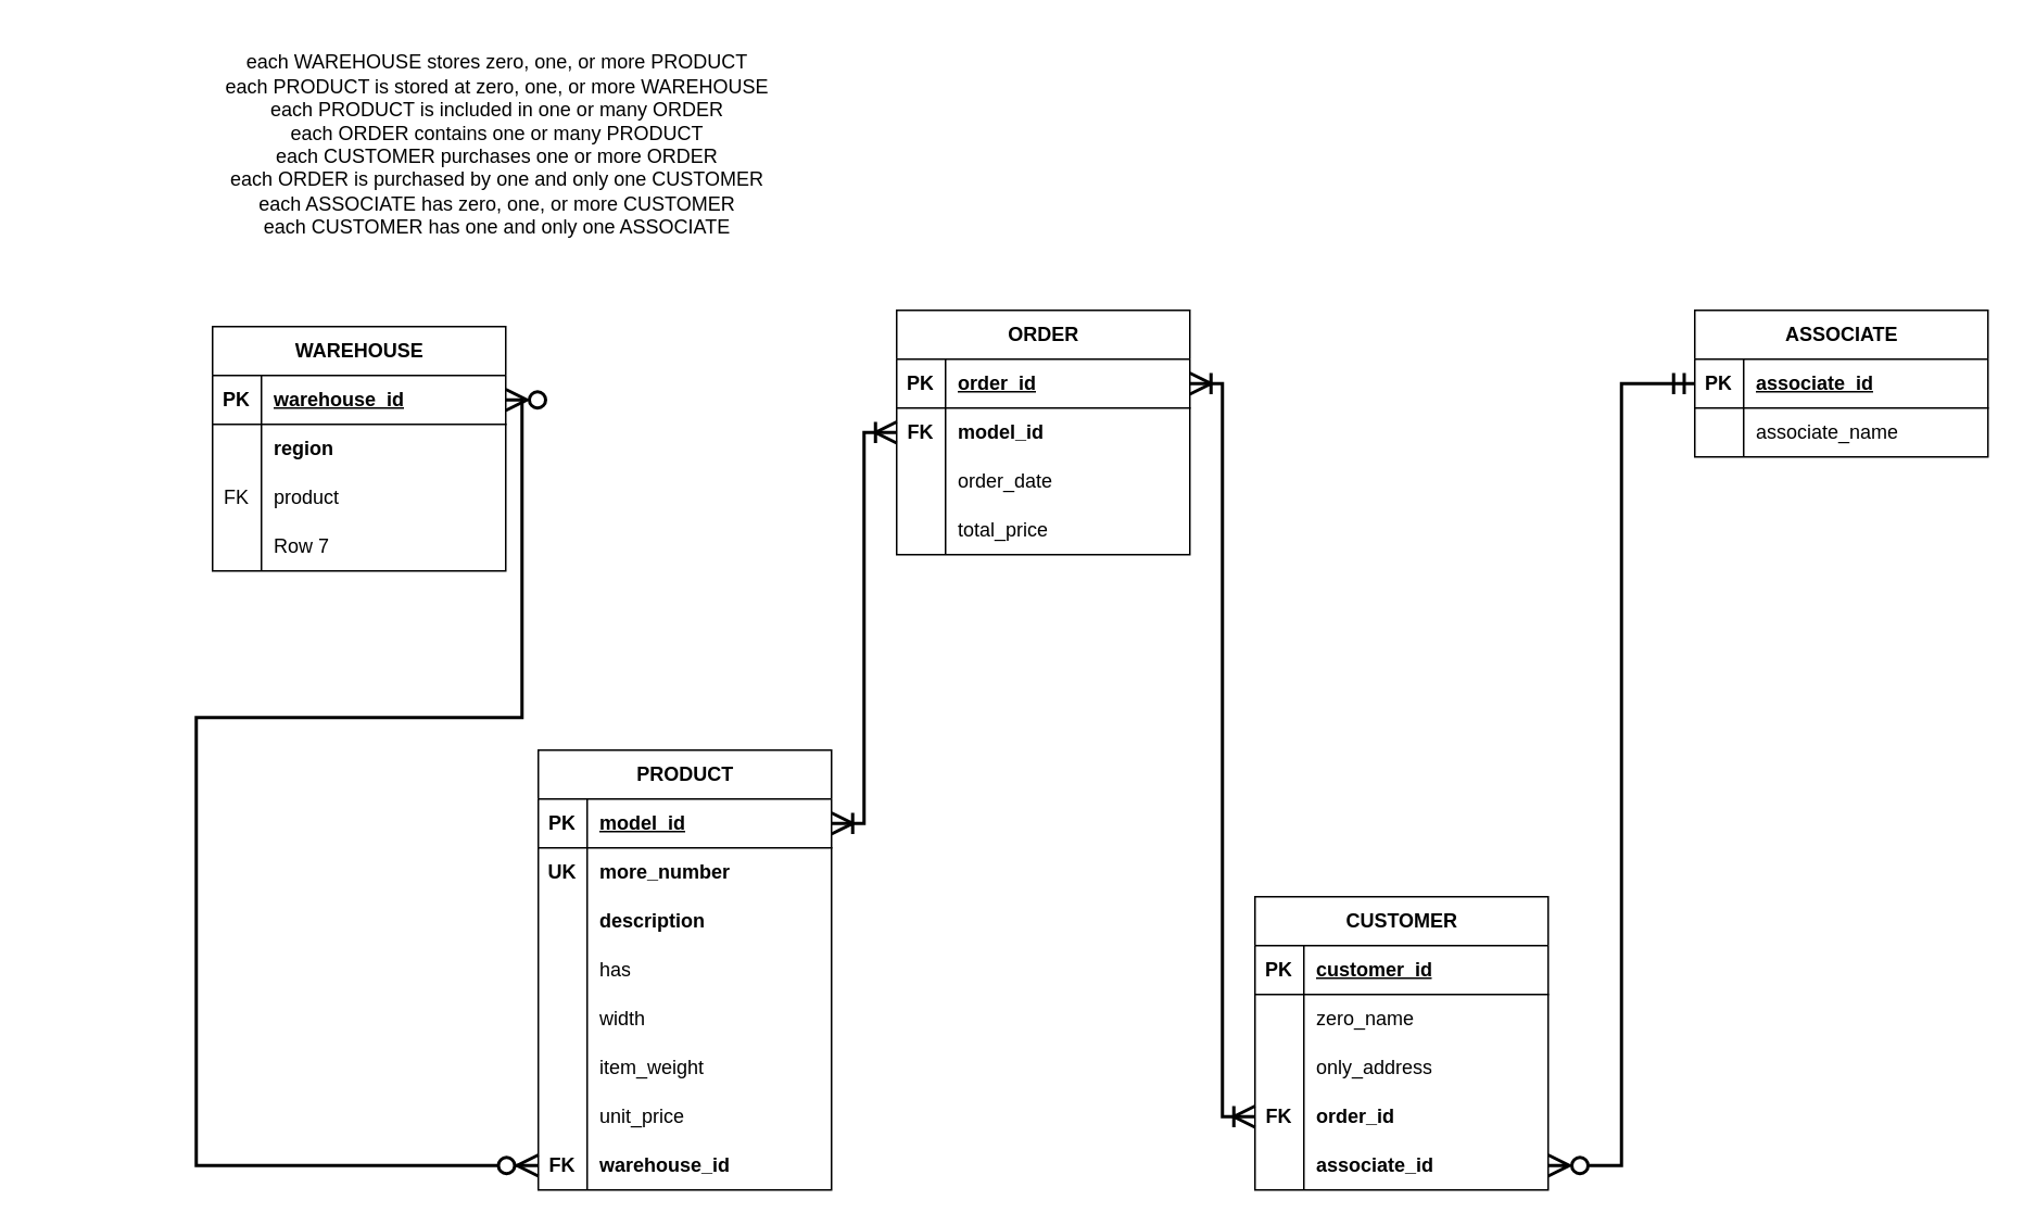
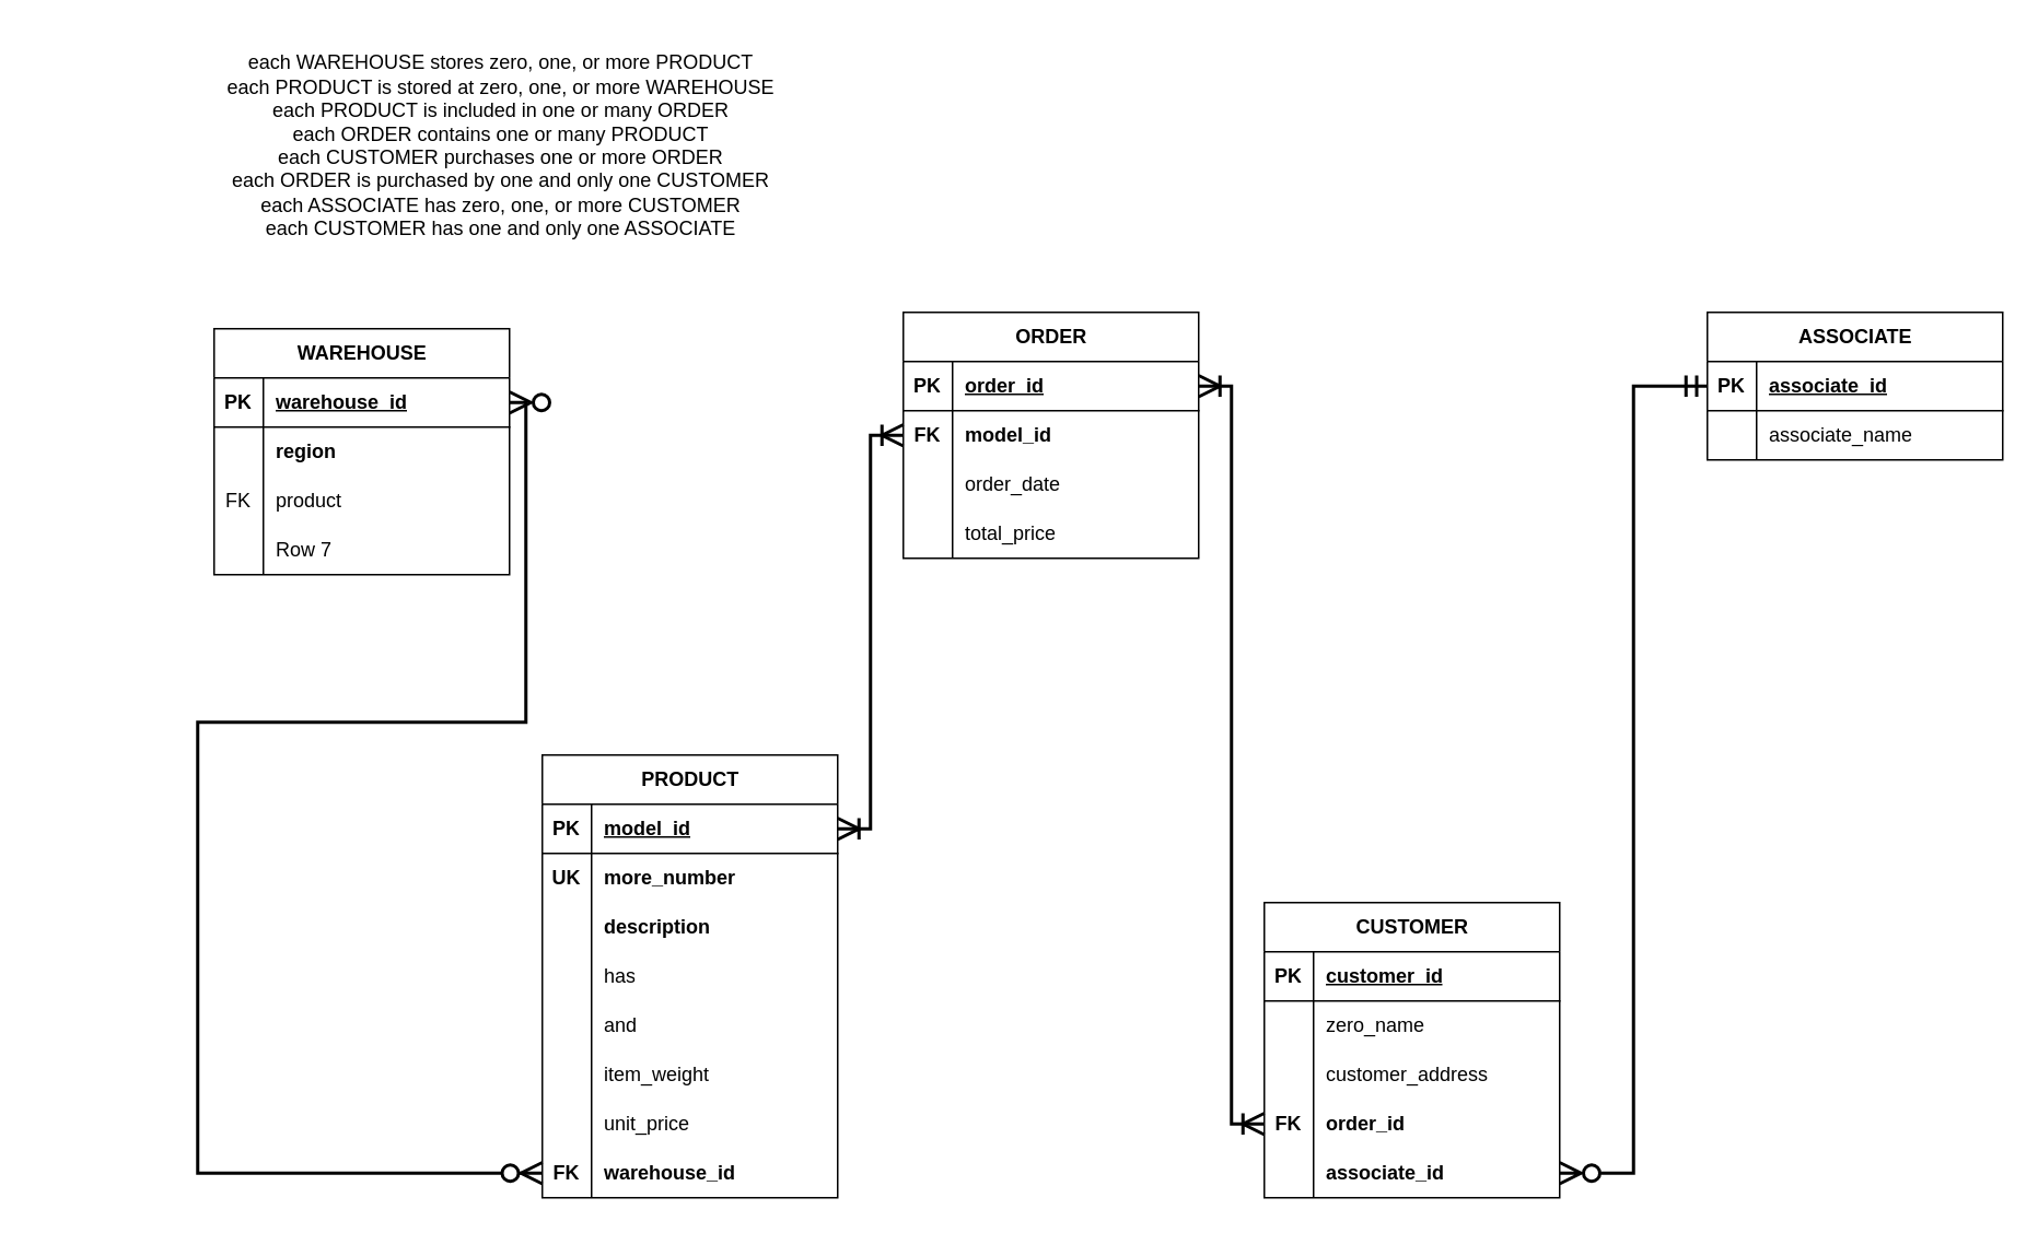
- <mxCell id="18" value="width" style="shape=partialRectangle;connectable=0;fillColor=none;top=0;left=0;bottom=0;right=0;align=left;spacingLeft=6;overflow=hidden;whiteSpace=wrap;html=1;" parent="16" vertex="1"><mxGeometry x="30" width="150" height="30" as="geometry"><mxRectangle width="150" height="30" as="alternateBounds" /></mxGeometry></mxCell>
+ <mxCell id="18" value="and" style="shape=partialRectangle;connectable=0;fillColor=none;top=0;left=0;bottom=0;right=0;align=left;spacingLeft=6;overflow=hidden;whiteSpace=wrap;html=1;" parent="16" vertex="1"><mxGeometry x="30" width="150" height="30" as="geometry"><mxRectangle width="150" height="30" as="alternateBounds" /></mxGeometry></mxCell>
- <mxCell id="37" value="only_address" style="shape=partialRectangle;connectable=0;fillColor=none;top=0;left=0;bottom=0;right=0;align=left;spacingLeft=6;overflow=hidden;whiteSpace=wrap;html=1;" parent="35" vertex="1"><mxGeometry x="30" width="150" height="30" as="geometry"><mxRectangle width="150" height="30" as="alternateBounds" /></mxGeometry></mxCell>
+ <mxCell id="37" value="customer_address" style="shape=partialRectangle;connectable=0;fillColor=none;top=0;left=0;bottom=0;right=0;align=left;spacingLeft=6;overflow=hidden;whiteSpace=wrap;html=1;" parent="35" vertex="1"><mxGeometry x="30" width="150" height="30" as="geometry"><mxRectangle width="150" height="30" as="alternateBounds" /></mxGeometry></mxCell>
